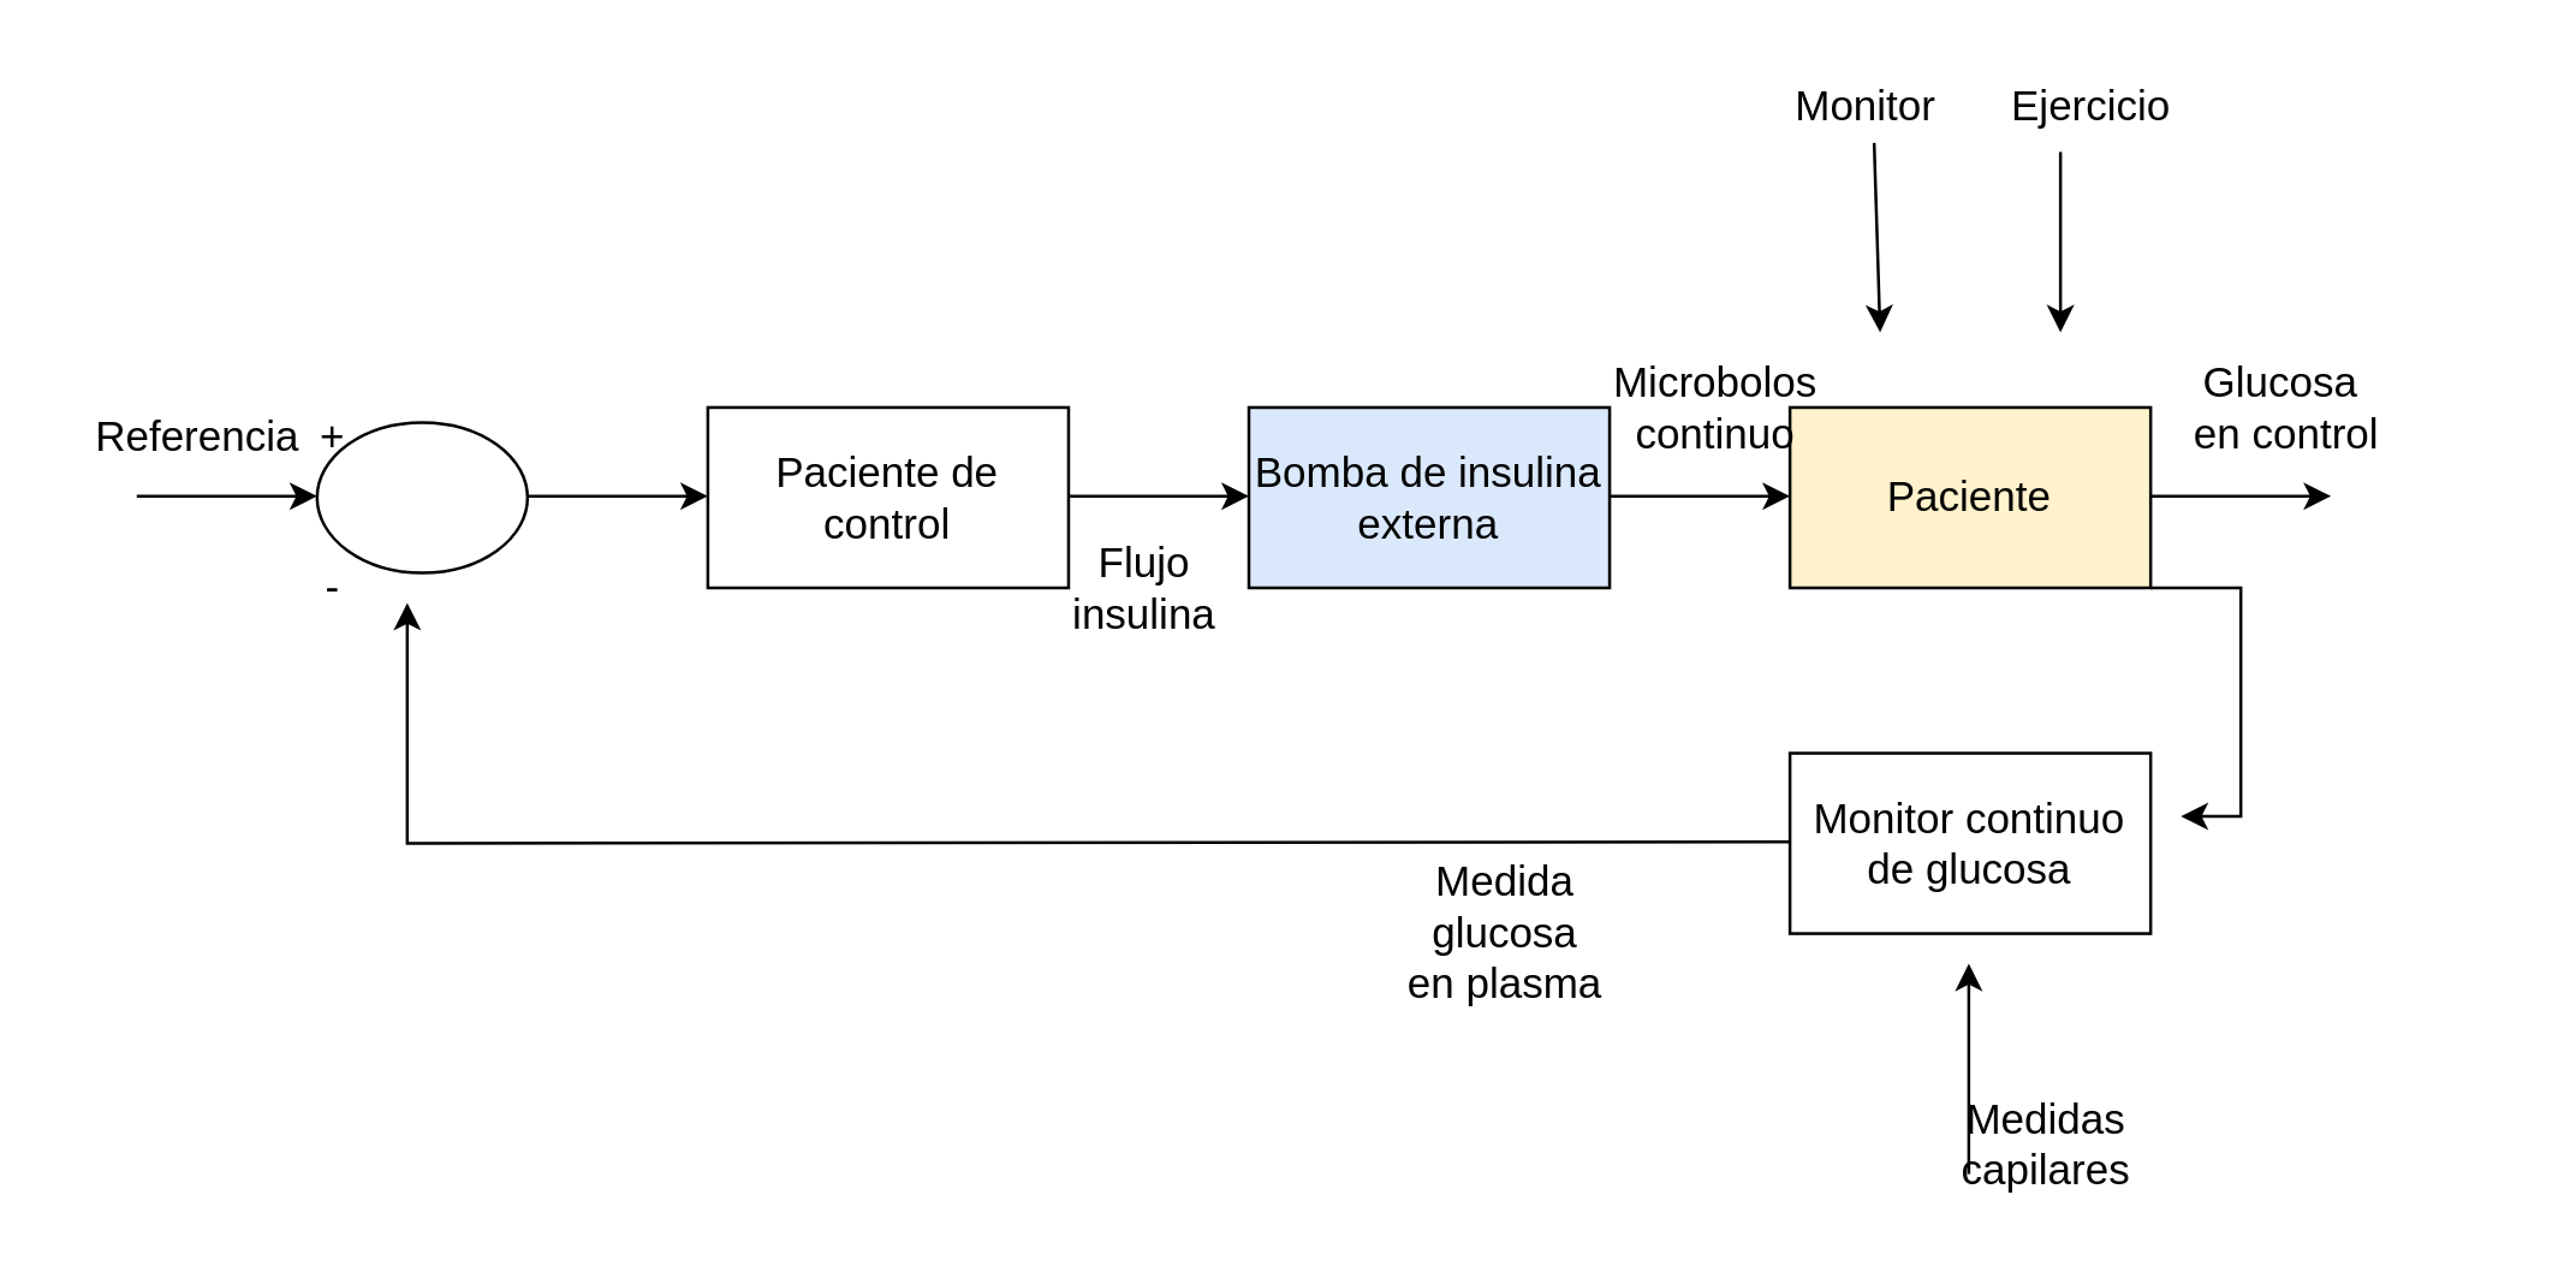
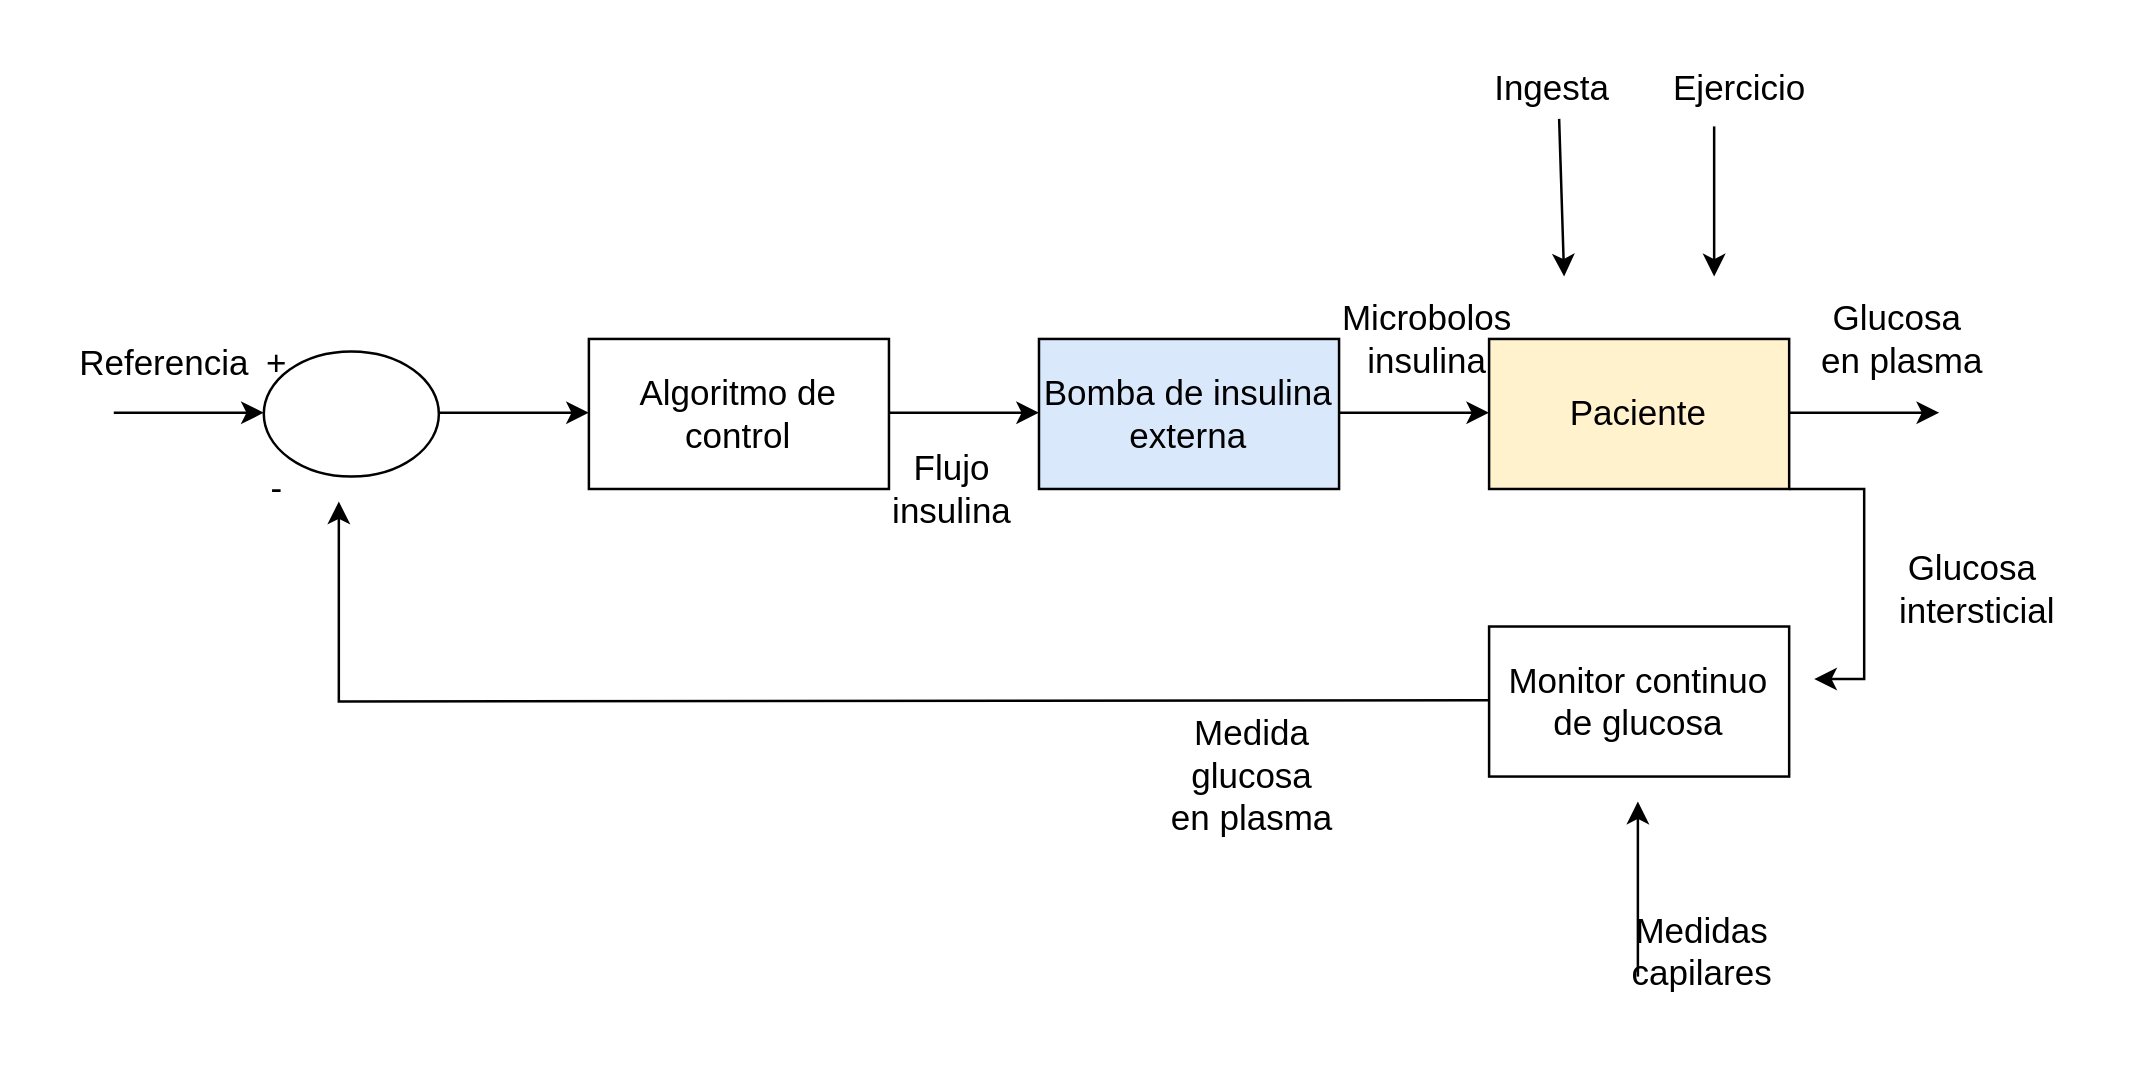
- <mxCell id="20" value="&lt;font style=&quot;vertical-align: inherit; font-size: 14px;&quot;&gt;&lt;font style=&quot;vertical-align: inherit; font-size: 14px;&quot;&gt;&lt;font style=&quot;vertical-align: inherit; font-size: 14px;&quot;&gt;&lt;font style=&quot;vertical-align: inherit; font-size: 14px;&quot;&gt;Monitor&lt;/font&gt;&lt;/font&gt;&lt;/font&gt;&lt;/font&gt;" style="text;html=1;align=center;verticalAlign=middle;resizable=0;points=[];autosize=1;strokeColor=none;fillColor=none;" vertex="1" parent="1"><mxGeometry x="585" y="20" width="70" height="30" as="geometry" /></mxCell>
+ <mxCell id="20" value="&lt;font style=&quot;vertical-align: inherit; font-size: 14px;&quot;&gt;&lt;font style=&quot;vertical-align: inherit; font-size: 14px;&quot;&gt;&lt;font style=&quot;vertical-align: inherit; font-size: 14px;&quot;&gt;&lt;font style=&quot;vertical-align: inherit; font-size: 14px;&quot;&gt;Ingesta&lt;/font&gt;&lt;/font&gt;&lt;/font&gt;&lt;/font&gt;" style="text;html=1;align=center;verticalAlign=middle;resizable=0;points=[];autosize=1;strokeColor=none;fillColor=none;" vertex="1" parent="1"><mxGeometry x="585" y="20" width="70" height="30" as="geometry" /></mxCell>
- <mxCell id="26" value="&lt;span style=&quot;font-size: 14px;&quot;&gt;Microbolos&lt;/span&gt;&lt;div&gt;&lt;span style=&quot;font-size: 14px;&quot;&gt;continuo&lt;/span&gt;&lt;/div&gt;" style="text;html=1;align=center;verticalAlign=middle;resizable=0;points=[];autosize=1;strokeColor=none;fillColor=none;" vertex="1" parent="1"><mxGeometry x="525" y="110" width="90" height="50" as="geometry" /></mxCell>
+ <mxCell id="26" value="&lt;span style=&quot;font-size: 14px;&quot;&gt;Microbolos&lt;/span&gt;&lt;div&gt;&lt;span style=&quot;font-size: 14px;&quot;&gt;insulina&lt;/span&gt;&lt;/div&gt;" style="text;html=1;align=center;verticalAlign=middle;resizable=0;points=[];autosize=1;strokeColor=none;fillColor=none;" vertex="1" parent="1"><mxGeometry x="525" y="110" width="90" height="50" as="geometry" /></mxCell>
- <mxCell id="21" value="&lt;font style=&quot;vertical-align: inherit; font-size: 14px;&quot;&gt;&lt;font style=&quot;vertical-align: inherit; font-size: 14px;&quot;&gt;&lt;font style=&quot;vertical-align: inherit; font-size: 14px;&quot;&gt;&lt;font style=&quot;vertical-align: inherit; font-size: 14px;&quot;&gt;Glucosa&amp;nbsp;&lt;/font&gt;&lt;/font&gt;&lt;/font&gt;&lt;/font&gt;&lt;div&gt;&lt;font style=&quot;vertical-align: inherit; font-size: 14px;&quot;&gt;&lt;font style=&quot;vertical-align: inherit; font-size: 14px;&quot;&gt;&lt;font style=&quot;vertical-align: inherit; font-size: 14px;&quot;&gt;&lt;font style=&quot;vertical-align: inherit; font-size: 14px;&quot;&gt;en control&lt;/font&gt;&lt;/font&gt;&lt;/font&gt;&lt;/font&gt;&lt;/div&gt;" style="text;html=1;align=center;verticalAlign=middle;resizable=0;points=[];autosize=1;strokeColor=none;fillColor=none;" vertex="1" parent="1"><mxGeometry x="715" y="110" width="90" height="50" as="geometry" /></mxCell>
+ <mxCell id="21" value="&lt;font style=&quot;vertical-align: inherit; font-size: 14px;&quot;&gt;&lt;font style=&quot;vertical-align: inherit; font-size: 14px;&quot;&gt;&lt;font style=&quot;vertical-align: inherit; font-size: 14px;&quot;&gt;&lt;font style=&quot;vertical-align: inherit; font-size: 14px;&quot;&gt;Glucosa&amp;nbsp;&lt;/font&gt;&lt;/font&gt;&lt;/font&gt;&lt;/font&gt;&lt;div&gt;&lt;font style=&quot;vertical-align: inherit; font-size: 14px;&quot;&gt;&lt;font style=&quot;vertical-align: inherit; font-size: 14px;&quot;&gt;&lt;font style=&quot;vertical-align: inherit; font-size: 14px;&quot;&gt;&lt;font style=&quot;vertical-align: inherit; font-size: 14px;&quot;&gt;en plasma&lt;/font&gt;&lt;/font&gt;&lt;/font&gt;&lt;/font&gt;&lt;/div&gt;" style="text;html=1;align=center;verticalAlign=middle;resizable=0;points=[];autosize=1;strokeColor=none;fillColor=none;" vertex="1" parent="1"><mxGeometry x="715" y="110" width="90" height="50" as="geometry" /></mxCell>
- <mxCell id="3" value="&lt;font style=&quot;vertical-align: inherit;&quot;&gt;&lt;font style=&quot;vertical-align: inherit; font-size: 14px;&quot;&gt;Paciente de control&lt;/font&gt;&lt;/font&gt;" style="rounded=0;whiteSpace=wrap;html=1;" vertex="1" parent="1"><mxGeometry x="235" y="135" width="120" height="60" as="geometry" /></mxCell>
+ <mxCell id="3" value="&lt;font style=&quot;vertical-align: inherit;&quot;&gt;&lt;font style=&quot;vertical-align: inherit; font-size: 14px;&quot;&gt;Algoritmo de control&lt;/font&gt;&lt;/font&gt;" style="rounded=0;whiteSpace=wrap;html=1;" vertex="1" parent="1"><mxGeometry x="235" y="135" width="120" height="60" as="geometry" /></mxCell>
+ <mxCell id="22" value="&lt;font style=&quot;vertical-align: inherit; font-size: 14px;&quot;&gt;&lt;font style=&quot;vertical-align: inherit; font-size: 14px;&quot;&gt;&lt;font style=&quot;vertical-align: inherit; font-size: 14px;&quot;&gt;&lt;font style=&quot;vertical-align: inherit; font-size: 14px;&quot;&gt;Glucosa&amp;nbsp;&lt;/font&gt;&lt;/font&gt;&lt;/font&gt;&lt;/font&gt;&lt;div&gt;&lt;span style=&quot;font-size: 14px;&quot;&gt;intersticial&lt;/span&gt;&lt;/div&gt;" style="text;html=1;align=center;verticalAlign=middle;resizable=0;points=[];autosize=1;strokeColor=none;fillColor=none;" vertex="1" parent="1"><mxGeometry x="745" y="210" width="90" height="50" as="geometry" /></mxCell>
